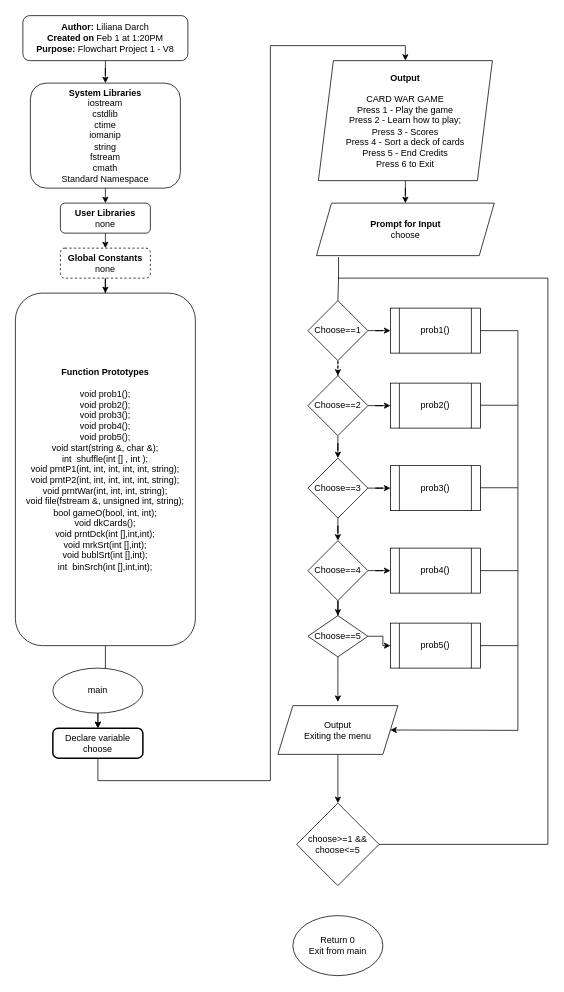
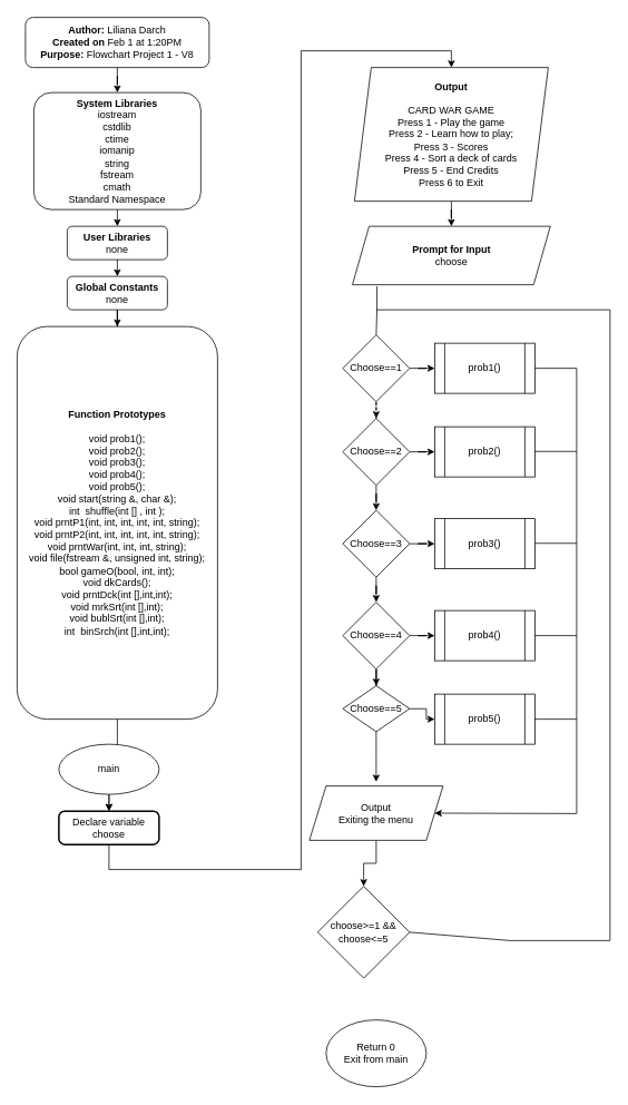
- <mxCell id="9" value="&lt;div&gt;&lt;b&gt;Global Constants&lt;/b&gt;&lt;/div&gt;&lt;div&gt;none&lt;br&gt;&lt;/div&gt;" style="rounded=1;whiteSpace=wrap;html=1;dashed=1;" parent="1" vertex="1"><mxGeometry x="80" y="330" width="120" height="40" as="geometry" /></mxCell>
+ <mxCell id="9" value="&lt;div&gt;&lt;b&gt;Global Constants&lt;/b&gt;&lt;/div&gt;&lt;div&gt;none&lt;br&gt;&lt;/div&gt;" style="rounded=1;whiteSpace=wrap;html=1;" parent="1" vertex="1"><mxGeometry x="80" y="330" width="120" height="40" as="geometry" /></mxCell>
- <mxCell id="49" value="choose&amp;gt;=1 &amp;amp;&amp;amp; choose&amp;lt;=5" style="rhombus;whiteSpace=wrap;html=1;" vertex="1" parent="1"><mxGeometry x="395" y="1070" width="110" height="110" as="geometry" /></mxCell>
+ <mxCell id="49" value="choose&amp;gt;=1 &amp;amp;&amp;amp; choose&amp;lt;=5" style="rhombus;whiteSpace=wrap;html=1;" vertex="1" parent="1"><mxGeometry x="380" y="1060" width="110" height="110" as="geometry" /></mxCell>
